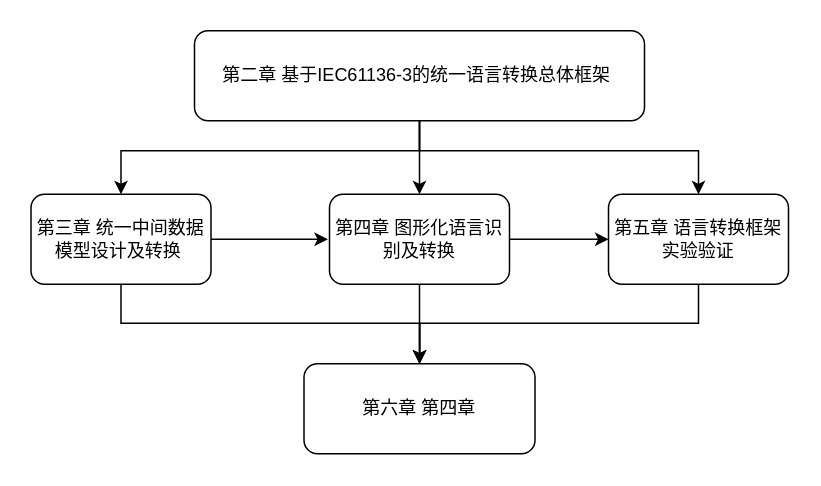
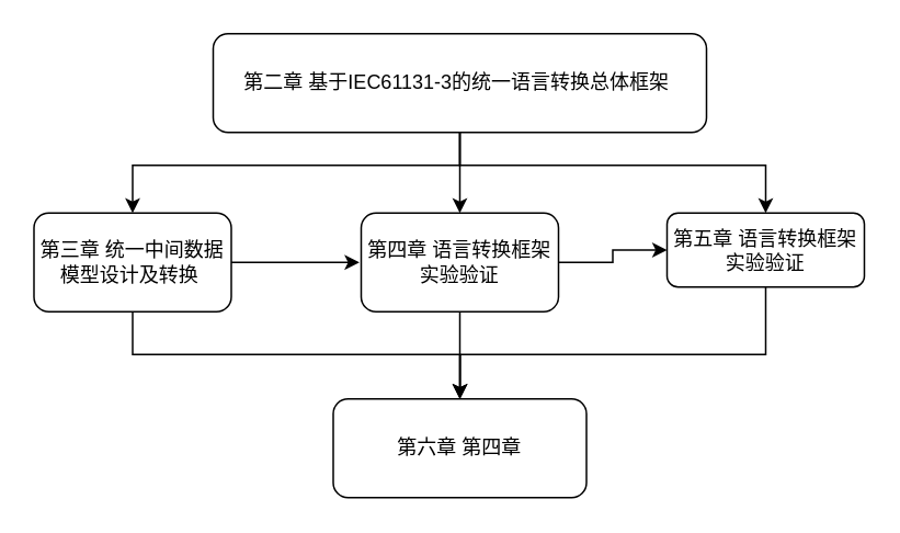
- <mxCell id="5" value="第二章 基于IEC61136-3的统一语言转换总体框架&amp;nbsp;" style="rounded=1;whiteSpace=wrap;html=1;" vertex="1" parent="1"><mxGeometry x="129" y="20" width="300" height="60" as="geometry" /></mxCell>
+ <mxCell id="5" value="第二章 基于IEC61131-3的统一语言转换总体框架&amp;nbsp;" style="rounded=1;whiteSpace=wrap;html=1;" vertex="1" parent="1"><mxGeometry x="129" y="20" width="300" height="60" as="geometry" /></mxCell>
- <mxCell id="11" value="第四章 图形化语言识别及转换" style="rounded=1;whiteSpace=wrap;html=1;" vertex="1" parent="1"><mxGeometry x="219" y="129" width="120" height="60" as="geometry" /></mxCell>
+ <mxCell id="11" value="第四章 语言转换框架实验验证" style="rounded=1;whiteSpace=wrap;html=1;" vertex="1" parent="1"><mxGeometry x="219" y="129" width="120" height="60" as="geometry" /></mxCell>
- <mxCell id="13" value="第五章 语言转换框架实验验证" style="rounded=1;whiteSpace=wrap;html=1;" vertex="1" parent="1"><mxGeometry x="405" y="129" width="120" height="60" as="geometry" /></mxCell>
+ <mxCell id="13" value="第五章 语言转换框架实验验证" style="rounded=1;whiteSpace=wrap;html=1;" vertex="1" parent="1"><mxGeometry x="405" y="129" width="120" height="45" as="geometry" /></mxCell>
